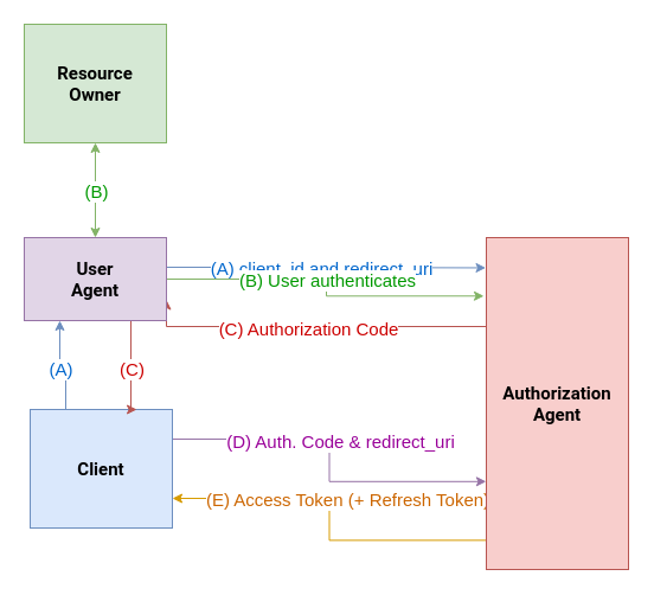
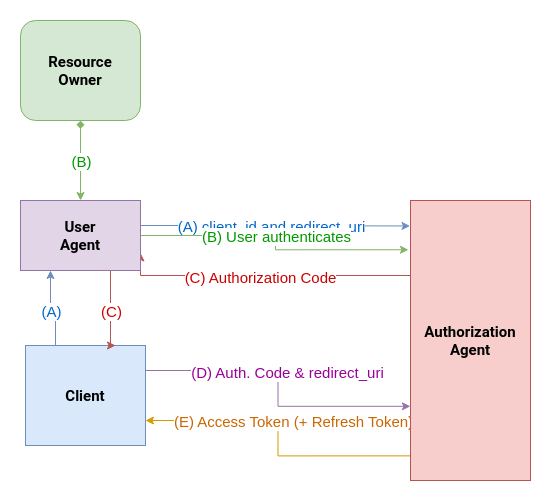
- <mxCell id="9" value="&lt;b style=&quot;font-size: 15px;&quot;&gt;Resource&lt;br style=&quot;font-size: 15px;&quot;&gt;Owner&lt;br style=&quot;font-size: 15px;&quot;&gt;&lt;/b&gt;" style="rounded=0;whiteSpace=wrap;html=1;fillColor=#d5e8d4;strokeColor=#82b366;fontSize=15;fontFamily=Roboto;fontSource=https%3A%2F%2Ffonts.googleapis.com%2Fcss%3Ffamily%3DRoboto;" parent="1" vertex="1"><mxGeometry x="20" y="20" width="120" height="100" as="geometry" /></mxCell>
+ <mxCell id="9" value="&lt;b style=&quot;font-size: 15px;&quot;&gt;Resource&lt;br style=&quot;font-size: 15px;&quot;&gt;Owner&lt;br style=&quot;font-size: 15px;&quot;&gt;&lt;/b&gt;" style="whiteSpace=wrap;html=1;fillColor=#d5e8d4;strokeColor=#82b366;fontSize=15;fontFamily=Roboto;fontSource=https%3A%2F%2Ffonts.googleapis.com%2Fcss%3Ffamily%3DRoboto;rounded=1;" parent="1" vertex="1"><mxGeometry x="20" y="20" width="120" height="100" as="geometry" /></mxCell>
- <mxCell id="15" style="edgeStyle=orthogonalEdgeStyle;rounded=0;orthogonalLoop=1;jettySize=auto;html=1;entryX=0.5;entryY=1;entryDx=0;entryDy=0;fontSize=15;startArrow=classic;startFill=1;fillColor=#d5e8d4;strokeColor=#82b366;" edge="1" parent="1" source="21" target="9"><mxGeometry relative="1" as="geometry" /></mxCell>
+ <mxCell id="15" style="edgeStyle=orthogonalEdgeStyle;rounded=0;orthogonalLoop=1;jettySize=auto;html=1;entryX=0.5;entryY=1;entryDx=0;entryDy=0;fontSize=15;startArrow=classic;startFill=1;fillColor=#d5e8d4;strokeColor=#82b366;endArrow=diamond;" edge="1" parent="1" source="21" target="9"><mxGeometry relative="1" as="geometry" /></mxCell>
